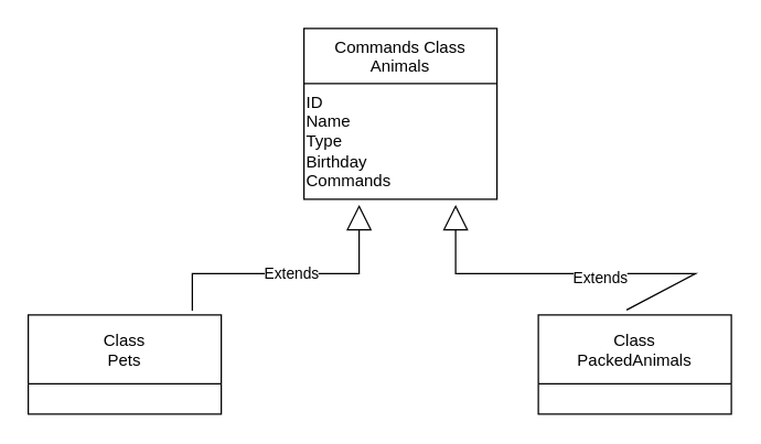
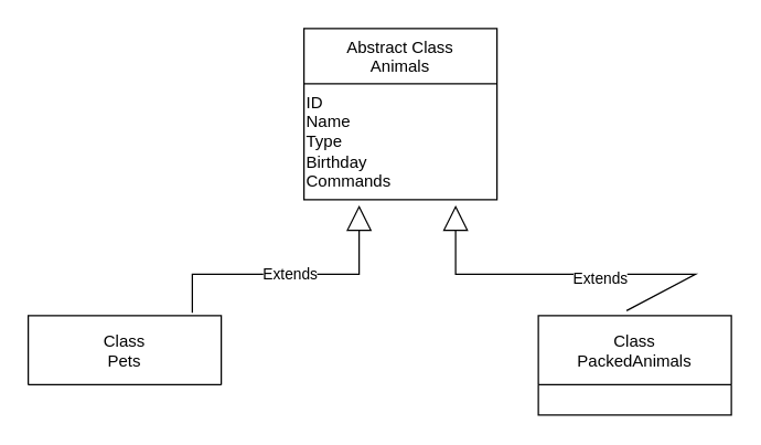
- <mxCell id="2" value="Commands Class &#10;Animals" style="swimlane;fontStyle=0;childLayout=stackLayout;horizontal=1;startSize=40;fillColor=none;horizontalStack=0;resizeParent=1;resizeParentMax=0;resizeLast=0;collapsible=1;marginBottom=0;" parent="1" vertex="1"><mxGeometry x="220" y="20" width="140" height="124" as="geometry" /></mxCell>
+ <mxCell id="2" value="Abstract Class &#10;Animals" style="swimlane;fontStyle=0;childLayout=stackLayout;horizontal=1;startSize=40;fillColor=none;horizontalStack=0;resizeParent=1;resizeParentMax=0;resizeLast=0;collapsible=1;marginBottom=0;" parent="1" vertex="1"><mxGeometry x="220" y="20" width="140" height="124" as="geometry" /></mxCell>
- <mxCell id="4" value="Class&#10;Pets" style="swimlane;fontStyle=0;childLayout=stackLayout;horizontal=1;startSize=50;fillColor=none;horizontalStack=0;resizeParent=1;resizeParentMax=0;resizeLast=0;collapsible=1;marginBottom=0;" parent="1" vertex="1"><mxGeometry x="20" y="228" width="140" height="72" as="geometry" /></mxCell>
+ <mxCell id="4" value="Class&#10;Pets" style="swimlane;fontStyle=0;childLayout=stackLayout;horizontal=1;startSize=50;fillColor=none;horizontalStack=0;resizeParent=1;resizeParentMax=0;resizeLast=0;collapsible=1;marginBottom=0;" parent="1" vertex="1"><mxGeometry x="20" y="228" width="140" height="50" as="geometry" /></mxCell>
